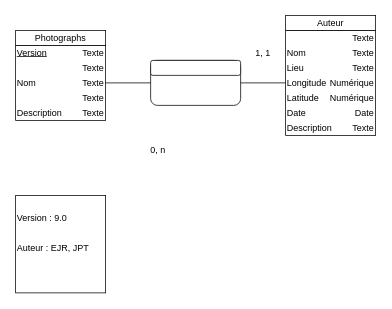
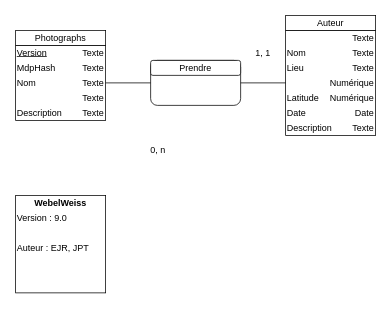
+ <mxCell id="14" value="MdpHash" style="text;html=1;strokeColor=none;fillColor=none;align=left;verticalAlign=middle;whiteSpace=wrap;rounded=0;" parent="2" vertex="1"><mxGeometry y="40" width="40" height="20" as="geometry" /></mxCell>
+ <mxCell id="31" value="Prendre" style="text;html=1;strokeColor=none;fillColor=none;align=center;verticalAlign=middle;whiteSpace=wrap;rounded=0;" parent="1" vertex="1"><mxGeometry x="200" y="80" width="120" height="20" as="geometry" /></mxCell>
- <mxCell id="25" value="Longitude" style="text;html=1;strokeColor=none;fillColor=none;align=left;verticalAlign=middle;whiteSpace=wrap;rounded=0;" parent="15" vertex="1"><mxGeometry y="80" width="60" height="20" as="geometry" /></mxCell>
+ <mxCell id="39" value="&lt;b&gt;WebelWeiss&lt;/b&gt;" style="text;html=1;strokeColor=none;fillColor=none;align=center;verticalAlign=middle;whiteSpace=wrap;rounded=0;" parent="1" vertex="1"><mxGeometry x="20" y="260" width="120" height="20" as="geometry" /></mxCell>
